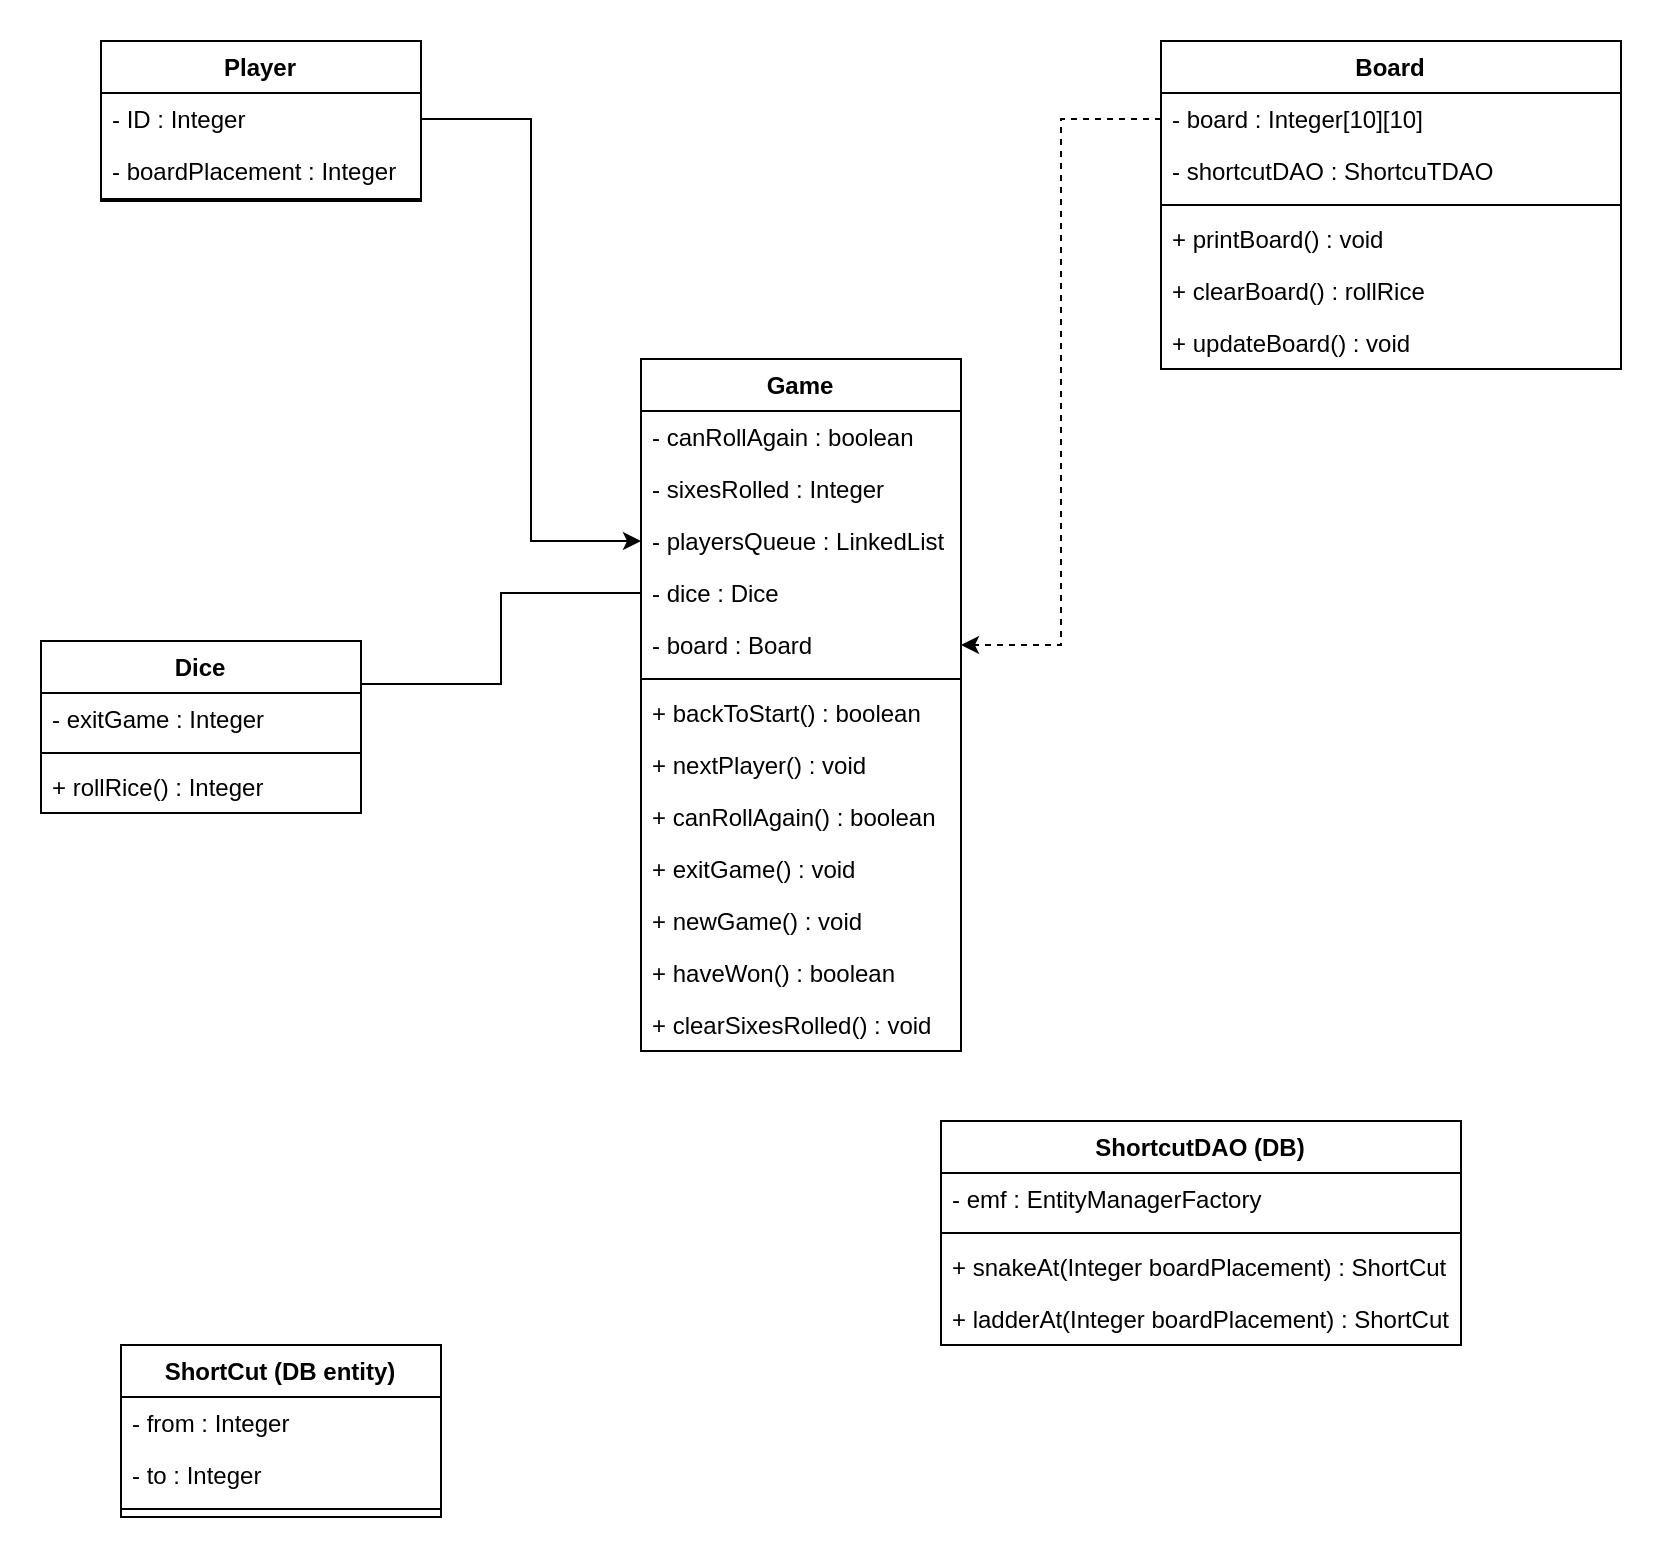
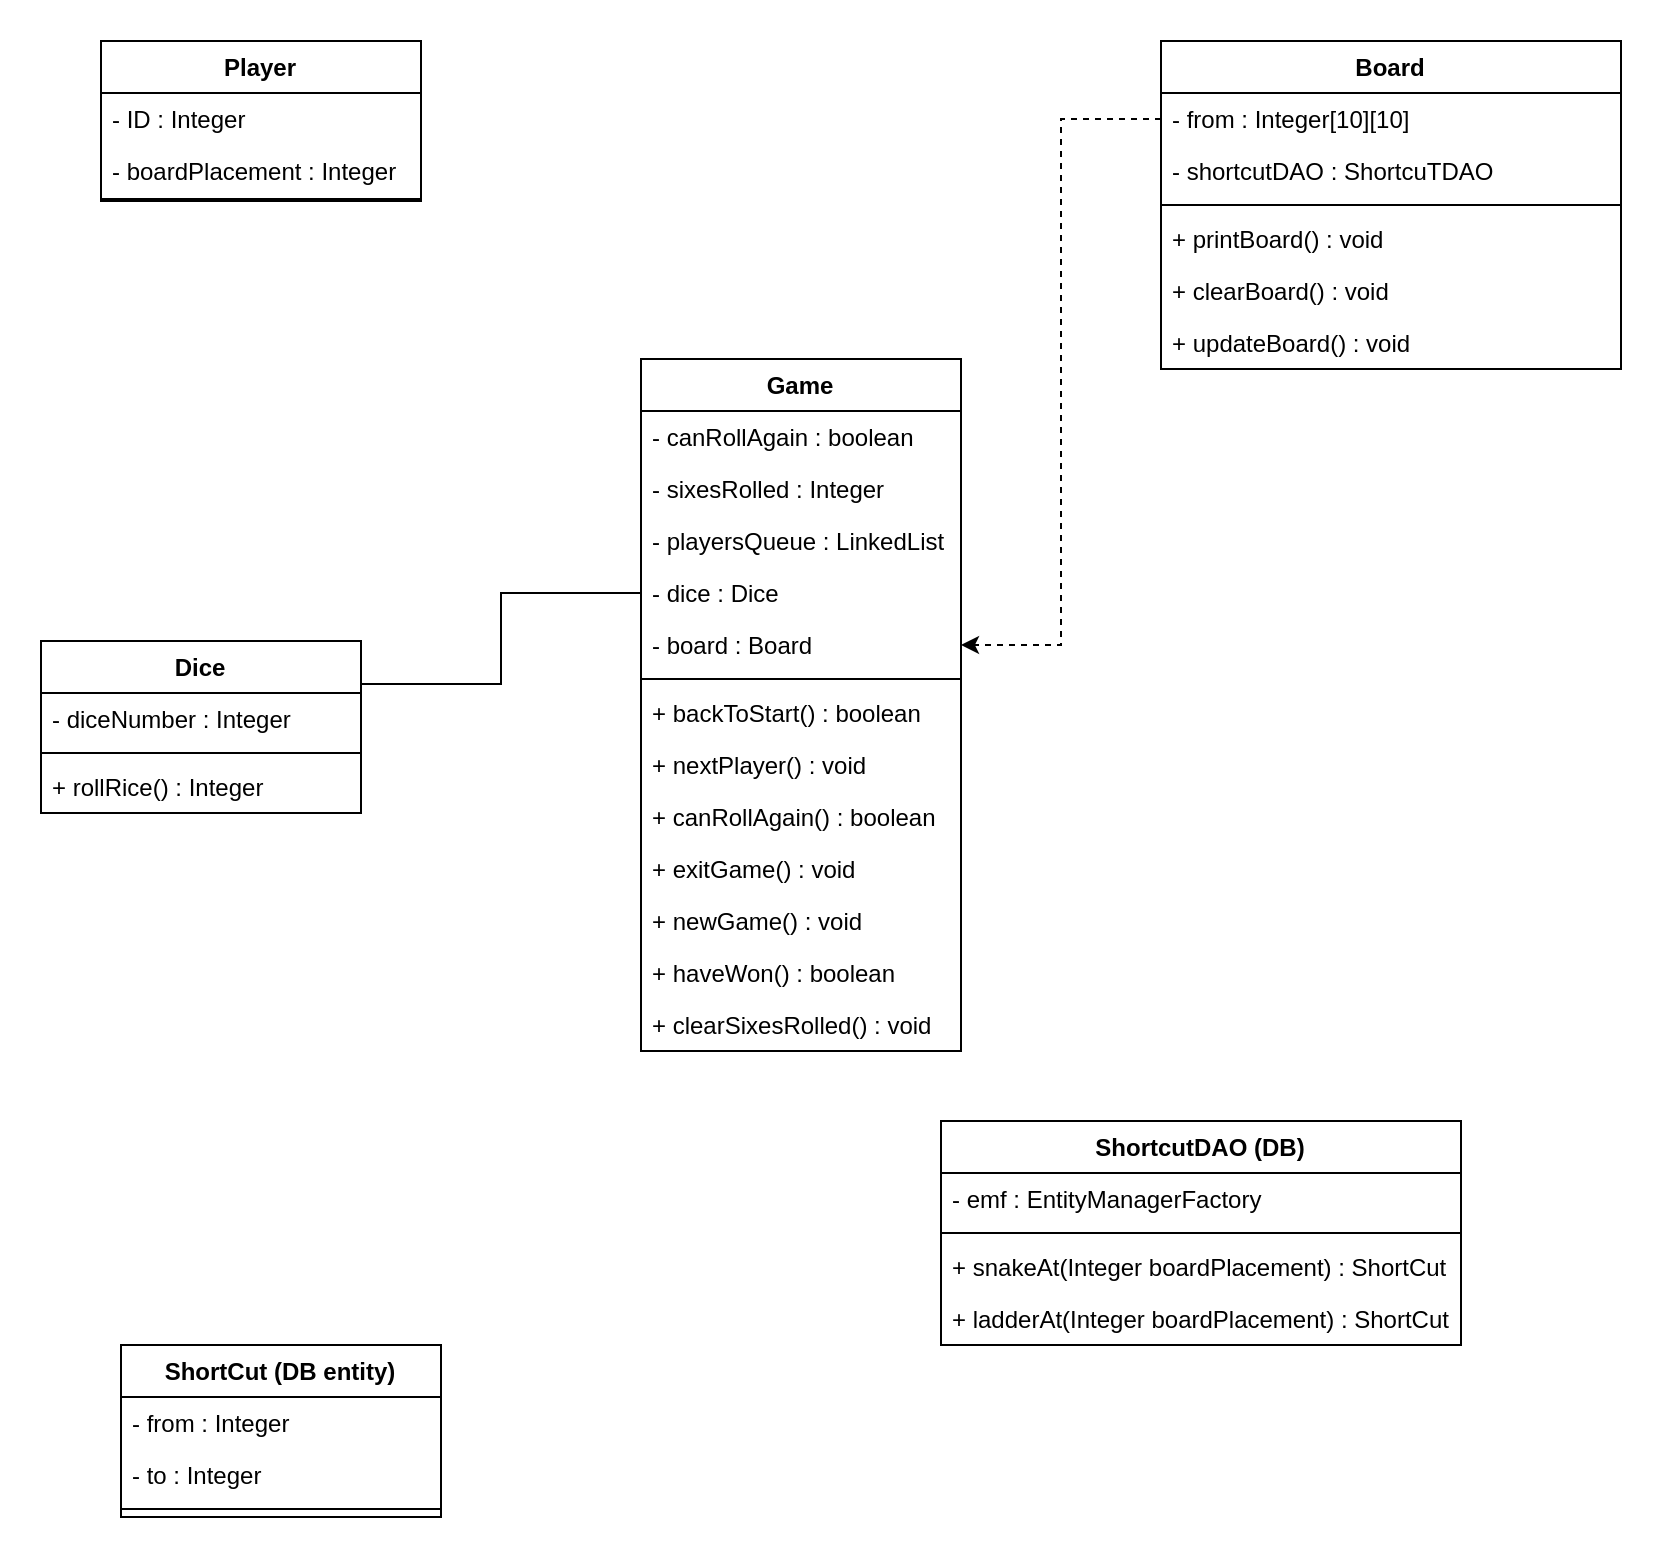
- <mxCell id="3" value="- board : Integer[10][10]" style="text;strokeColor=none;fillColor=none;align=left;verticalAlign=top;spacingLeft=4;spacingRight=4;overflow=hidden;rotatable=0;points=[[0,0.5],[1,0.5]];portConstraint=eastwest;" vertex="1" parent="2"><mxGeometry y="26" width="230" height="26" as="geometry" /></mxCell>
+ <mxCell id="3" value="- from : Integer[10][10]" style="text;strokeColor=none;fillColor=none;align=left;verticalAlign=top;spacingLeft=4;spacingRight=4;overflow=hidden;rotatable=0;points=[[0,0.5],[1,0.5]];portConstraint=eastwest;" vertex="1" parent="2"><mxGeometry y="26" width="230" height="26" as="geometry" /></mxCell>
- <mxCell id="7" value="+ clearBoard() : rollRice" style="text;strokeColor=none;fillColor=none;align=left;verticalAlign=top;spacingLeft=4;spacingRight=4;overflow=hidden;rotatable=0;points=[[0,0.5],[1,0.5]];portConstraint=eastwest;" vertex="1" parent="2"><mxGeometry y="112" width="230" height="26" as="geometry" /></mxCell>
+ <mxCell id="7" value="+ clearBoard() : void" style="text;strokeColor=none;fillColor=none;align=left;verticalAlign=top;spacingLeft=4;spacingRight=4;overflow=hidden;rotatable=0;points=[[0,0.5],[1,0.5]];portConstraint=eastwest;" vertex="1" parent="2"><mxGeometry y="112" width="230" height="26" as="geometry" /></mxCell>
- <mxCell id="42" style="edgeStyle=orthogonalEdgeStyle;rounded=0;orthogonalLoop=1;jettySize=auto;html=1;exitX=1;exitY=0.5;exitDx=0;exitDy=0;entryX=0;entryY=0.5;entryDx=0;entryDy=0;" edge="1" parent="1" source="10" target="21"><mxGeometry relative="1" as="geometry" /></mxCell>
- <mxCell id="15" value="- exitGame : Integer" style="text;strokeColor=none;fillColor=none;align=left;verticalAlign=top;spacingLeft=4;spacingRight=4;overflow=hidden;rotatable=0;points=[[0,0.5],[1,0.5]];portConstraint=eastwest;" vertex="1" parent="14"><mxGeometry y="26" width="160" height="26" as="geometry" /></mxCell>
+ <mxCell id="15" value="- diceNumber : Integer" style="text;strokeColor=none;fillColor=none;align=left;verticalAlign=top;spacingLeft=4;spacingRight=4;overflow=hidden;rotatable=0;points=[[0,0.5],[1,0.5]];portConstraint=eastwest;" vertex="1" parent="14"><mxGeometry y="26" width="160" height="26" as="geometry" /></mxCell>
